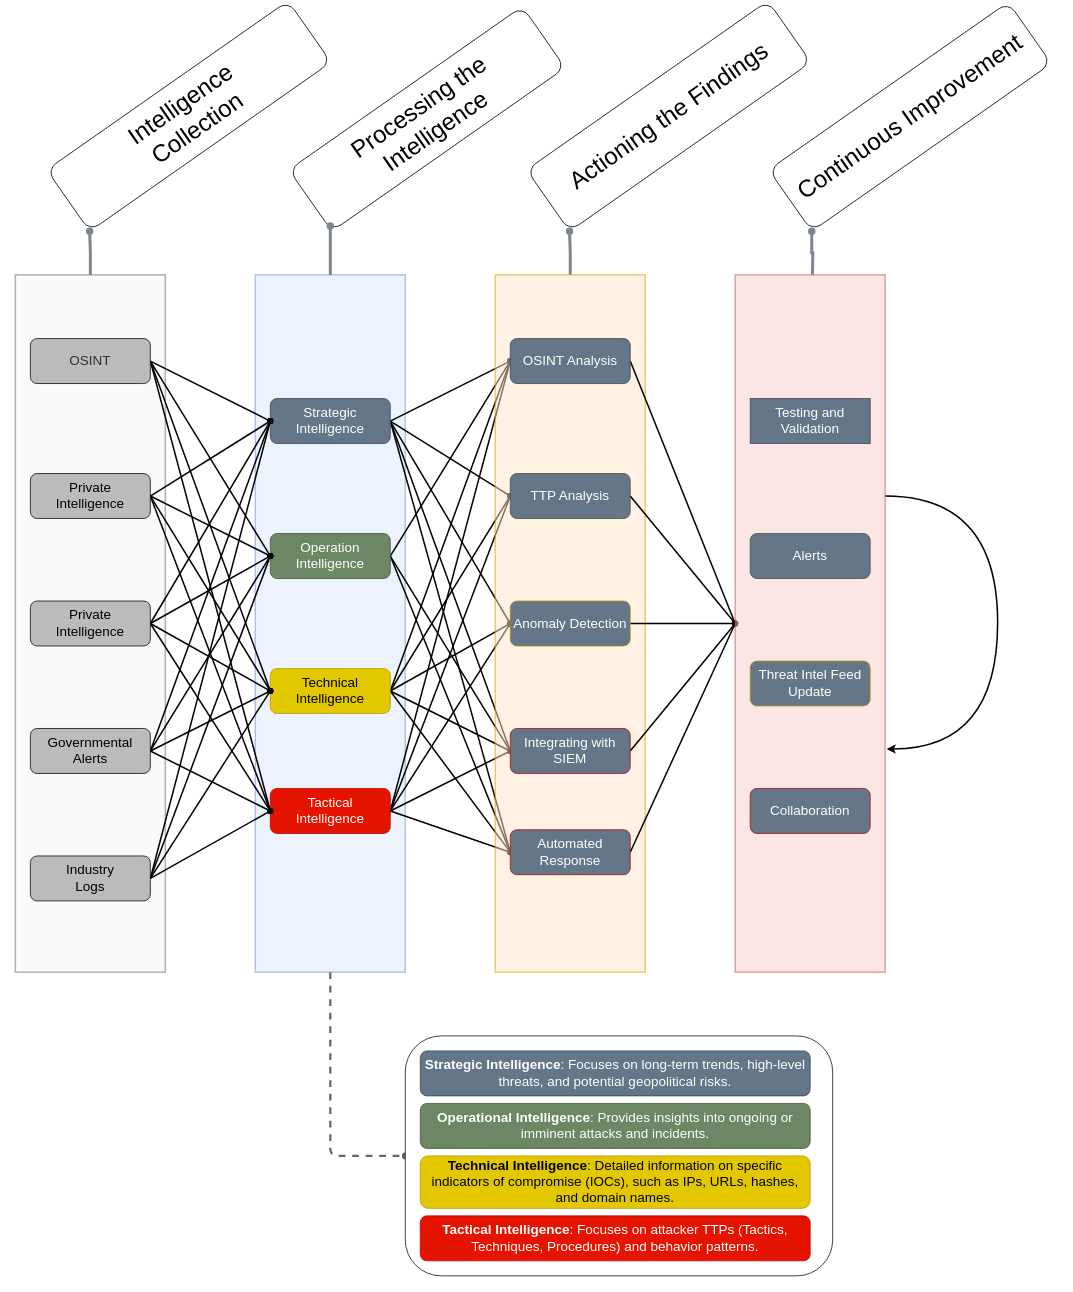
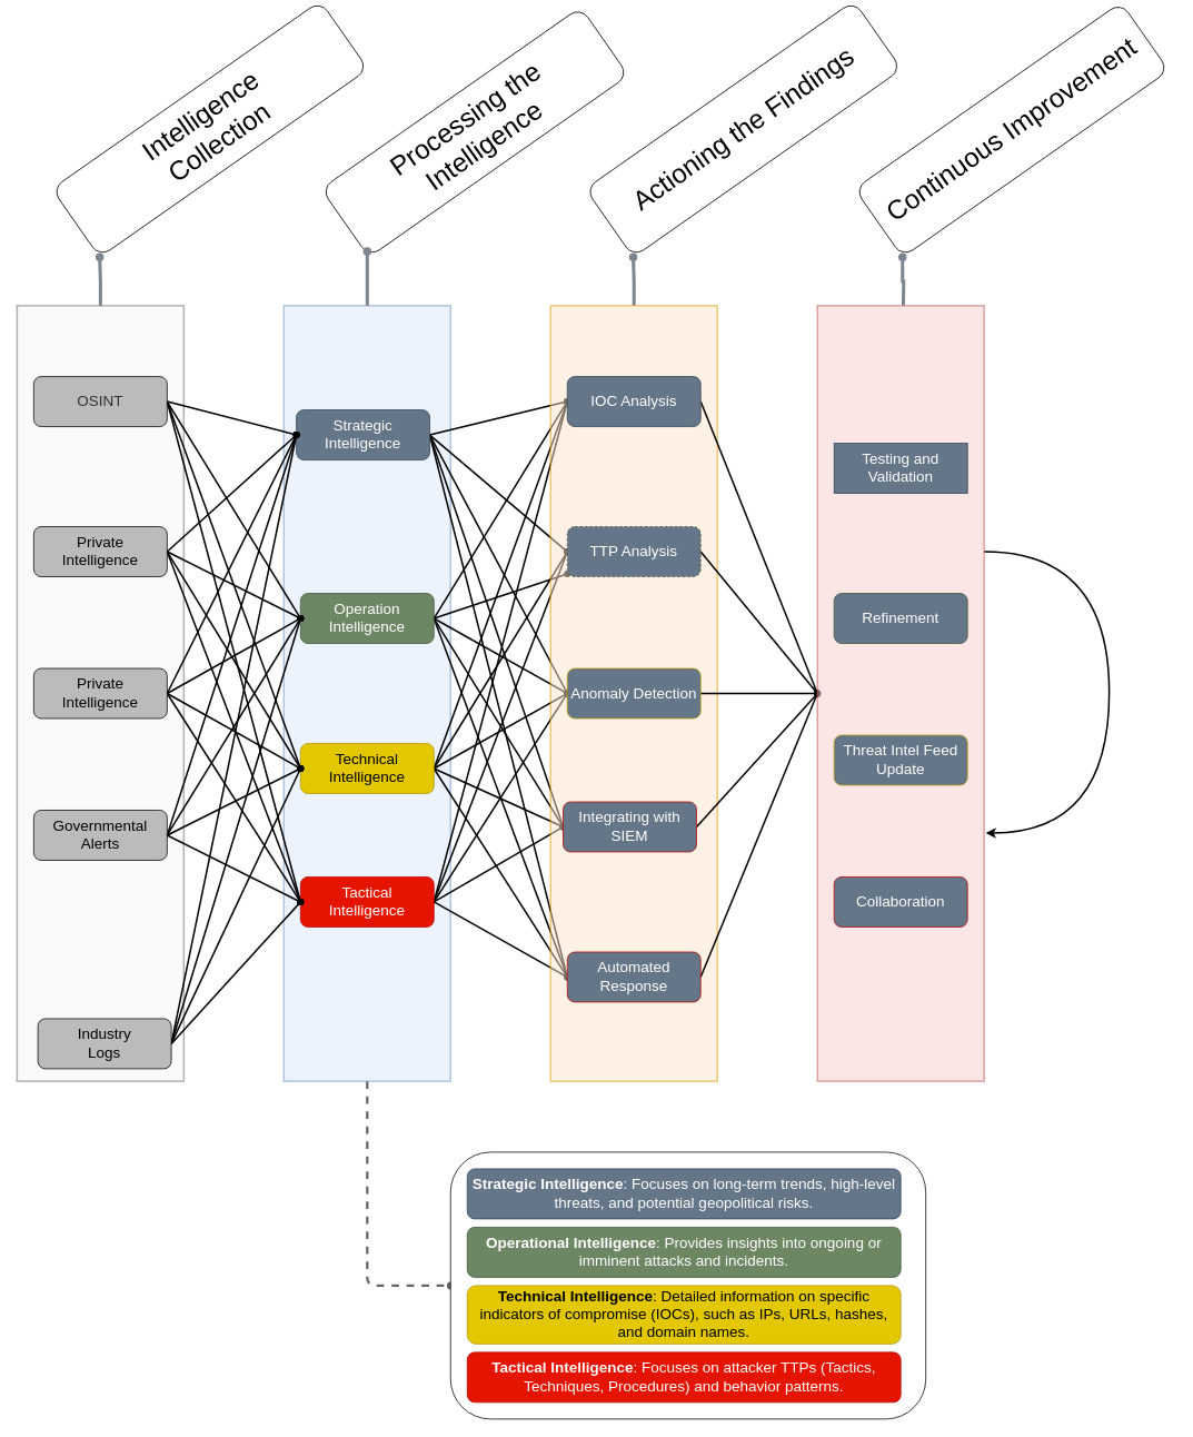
- <mxCell id="60" value="&lt;span style=&quot;font-size: 18px;&quot;&gt;OSINT Analysis&lt;/span&gt;" style="rounded=1;whiteSpace=wrap;html=1;fillColor=#647687;fontColor=#ffffff;strokeColor=#314354;" parent="1" vertex="1"><mxGeometry x="680" y="367" width="160" height="60" as="geometry" /></mxCell>
+ <mxCell id="60" value="&lt;span style=&quot;font-size: 18px;&quot;&gt;IOC Analysis&lt;/span&gt;" style="rounded=1;whiteSpace=wrap;html=1;fillColor=#647687;fontColor=#ffffff;strokeColor=#314354;" parent="1" vertex="1"><mxGeometry x="680" y="367" width="160" height="60" as="geometry" /></mxCell>
- <mxCell id="15" value="&lt;font style=&quot;font-size: 18px;&quot;&gt;Strategic&lt;br&gt;Intelligence&lt;/font&gt;" style="rounded=1;whiteSpace=wrap;html=1;fillColor=#647687;fontColor=#ffffff;strokeColor=#314354;" parent="1" vertex="1"><mxGeometry x="360" y="447" width="160" height="60" as="geometry" /></mxCell>
+ <mxCell id="15" value="&lt;font style=&quot;font-size: 18px;&quot;&gt;Strategic&lt;br&gt;Intelligence&lt;/font&gt;" style="rounded=1;whiteSpace=wrap;html=1;fillColor=#647687;fontColor=#ffffff;strokeColor=#314354;" parent="1" vertex="1"><mxGeometry x="355" y="407" width="160" height="60" as="geometry" /></mxCell>
- <mxCell id="58" value="&lt;font style=&quot;font-size: 18px;&quot;&gt;TTP Analysis&lt;/font&gt;" style="rounded=1;whiteSpace=wrap;html=1;fillColor=#647687;fontColor=#ffffff;strokeColor=#3A5431;" parent="1" vertex="1"><mxGeometry x="680" y="547" width="160" height="60" as="geometry" /></mxCell>
+ <mxCell id="58" value="&lt;font style=&quot;font-size: 18px;&quot;&gt;TTP Analysis&lt;/font&gt;" style="rounded=1;whiteSpace=wrap;html=1;fillColor=#647687;fontColor=#ffffff;strokeColor=#3A5431;dashed=1;" parent="1" vertex="1"><mxGeometry x="680" y="547" width="160" height="60" as="geometry" /></mxCell>
+ <mxCell id="5" style="rounded=0;orthogonalLoop=1;jettySize=auto;html=1;strokeWidth=2;endArrow=oval;endFill=1;exitX=1;exitY=0.5;exitDx=0;exitDy=0;" edge="1" parent="1" source="9" target="58"><mxGeometry relative="1" as="geometry" /></mxCell>
- <mxCell id="79" value="&lt;font style=&quot;font-size: 18px;&quot;&gt;Alerts&lt;/font&gt;" style="rounded=1;whiteSpace=wrap;html=1;fillColor=#647687;fontColor=#ffffff;strokeColor=#3A5431;" vertex="1" parent="1"><mxGeometry x="1000" y="627" width="160" height="60" as="geometry" /></mxCell>
+ <mxCell id="79" value="&lt;font style=&quot;font-size: 18px;&quot;&gt;Refinement&lt;/font&gt;" style="rounded=1;whiteSpace=wrap;html=1;fillColor=#647687;fontColor=#ffffff;strokeColor=#3A5431;" vertex="1" parent="1"><mxGeometry x="1000" y="627" width="160" height="60" as="geometry" /></mxCell>
+ <mxCell id="6" style="rounded=0;orthogonalLoop=1;jettySize=auto;html=1;entryX=0;entryY=0.5;entryDx=0;entryDy=0;strokeWidth=2;endArrow=oval;endFill=1;exitX=1;exitY=0.5;exitDx=0;exitDy=0;" edge="1" parent="1" source="9" target="64"><mxGeometry relative="1" as="geometry" /></mxCell>
- <mxCell id="62" value="&lt;span style=&quot;font-size: 18px;&quot;&gt;Integrating with SIEM&lt;/span&gt;" style="rounded=1;whiteSpace=wrap;html=1;fillColor=#647687;fontColor=#ffffff;strokeColor=#B20000;" parent="1" vertex="1"><mxGeometry x="680" y="887" width="160" height="60" as="geometry" /></mxCell>
+ <mxCell id="62" value="&lt;span style=&quot;font-size: 18px;&quot;&gt;Integrating with SIEM&lt;/span&gt;" style="rounded=1;whiteSpace=wrap;html=1;fillColor=#647687;fontColor=#ffffff;strokeColor=#B20000;" parent="1" vertex="1"><mxGeometry x="675" y="877" width="160" height="60" as="geometry" /></mxCell>
- <mxCell id="70" value="&lt;span style=&quot;font-size: 18px;&quot;&gt;Automated Response&lt;/span&gt;" style="rounded=1;whiteSpace=wrap;html=1;fillColor=#647687;fontColor=#ffffff;strokeColor=#B20000;" vertex="1" parent="1"><mxGeometry x="680" y="1022" width="160" height="60" as="geometry" /></mxCell>
+ <mxCell id="70" value="&lt;span style=&quot;font-size: 18px;&quot;&gt;Automated Response&lt;/span&gt;" style="rounded=1;whiteSpace=wrap;html=1;fillColor=#647687;fontColor=#ffffff;strokeColor=#B20000;" vertex="1" parent="1"><mxGeometry x="680" y="1057" width="160" height="60" as="geometry" /></mxCell>
- <mxCell id="44" value="&lt;font style=&quot;color: rgb(0, 0, 0); font-size: 18px;&quot;&gt;Industry&lt;br&gt;Logs&lt;/font&gt;" style="rounded=1;whiteSpace=wrap;html=1;fillColor=#BBBBBB;fontColor=#ffffff;strokeColor=light-dark(#000000, #ffacac);" parent="1" vertex="1"><mxGeometry x="40" y="1057" width="160" height="60" as="geometry" /></mxCell>
+ <mxCell id="44" value="&lt;font style=&quot;color: rgb(0, 0, 0); font-size: 18px;&quot;&gt;Industry&lt;br&gt;Logs&lt;/font&gt;" style="rounded=1;whiteSpace=wrap;html=1;fillColor=#BBBBBB;fontColor=#ffffff;strokeColor=light-dark(#000000, #ffacac);" parent="1" vertex="1"><mxGeometry x="45" y="1137" width="160" height="60" as="geometry" /></mxCell>
